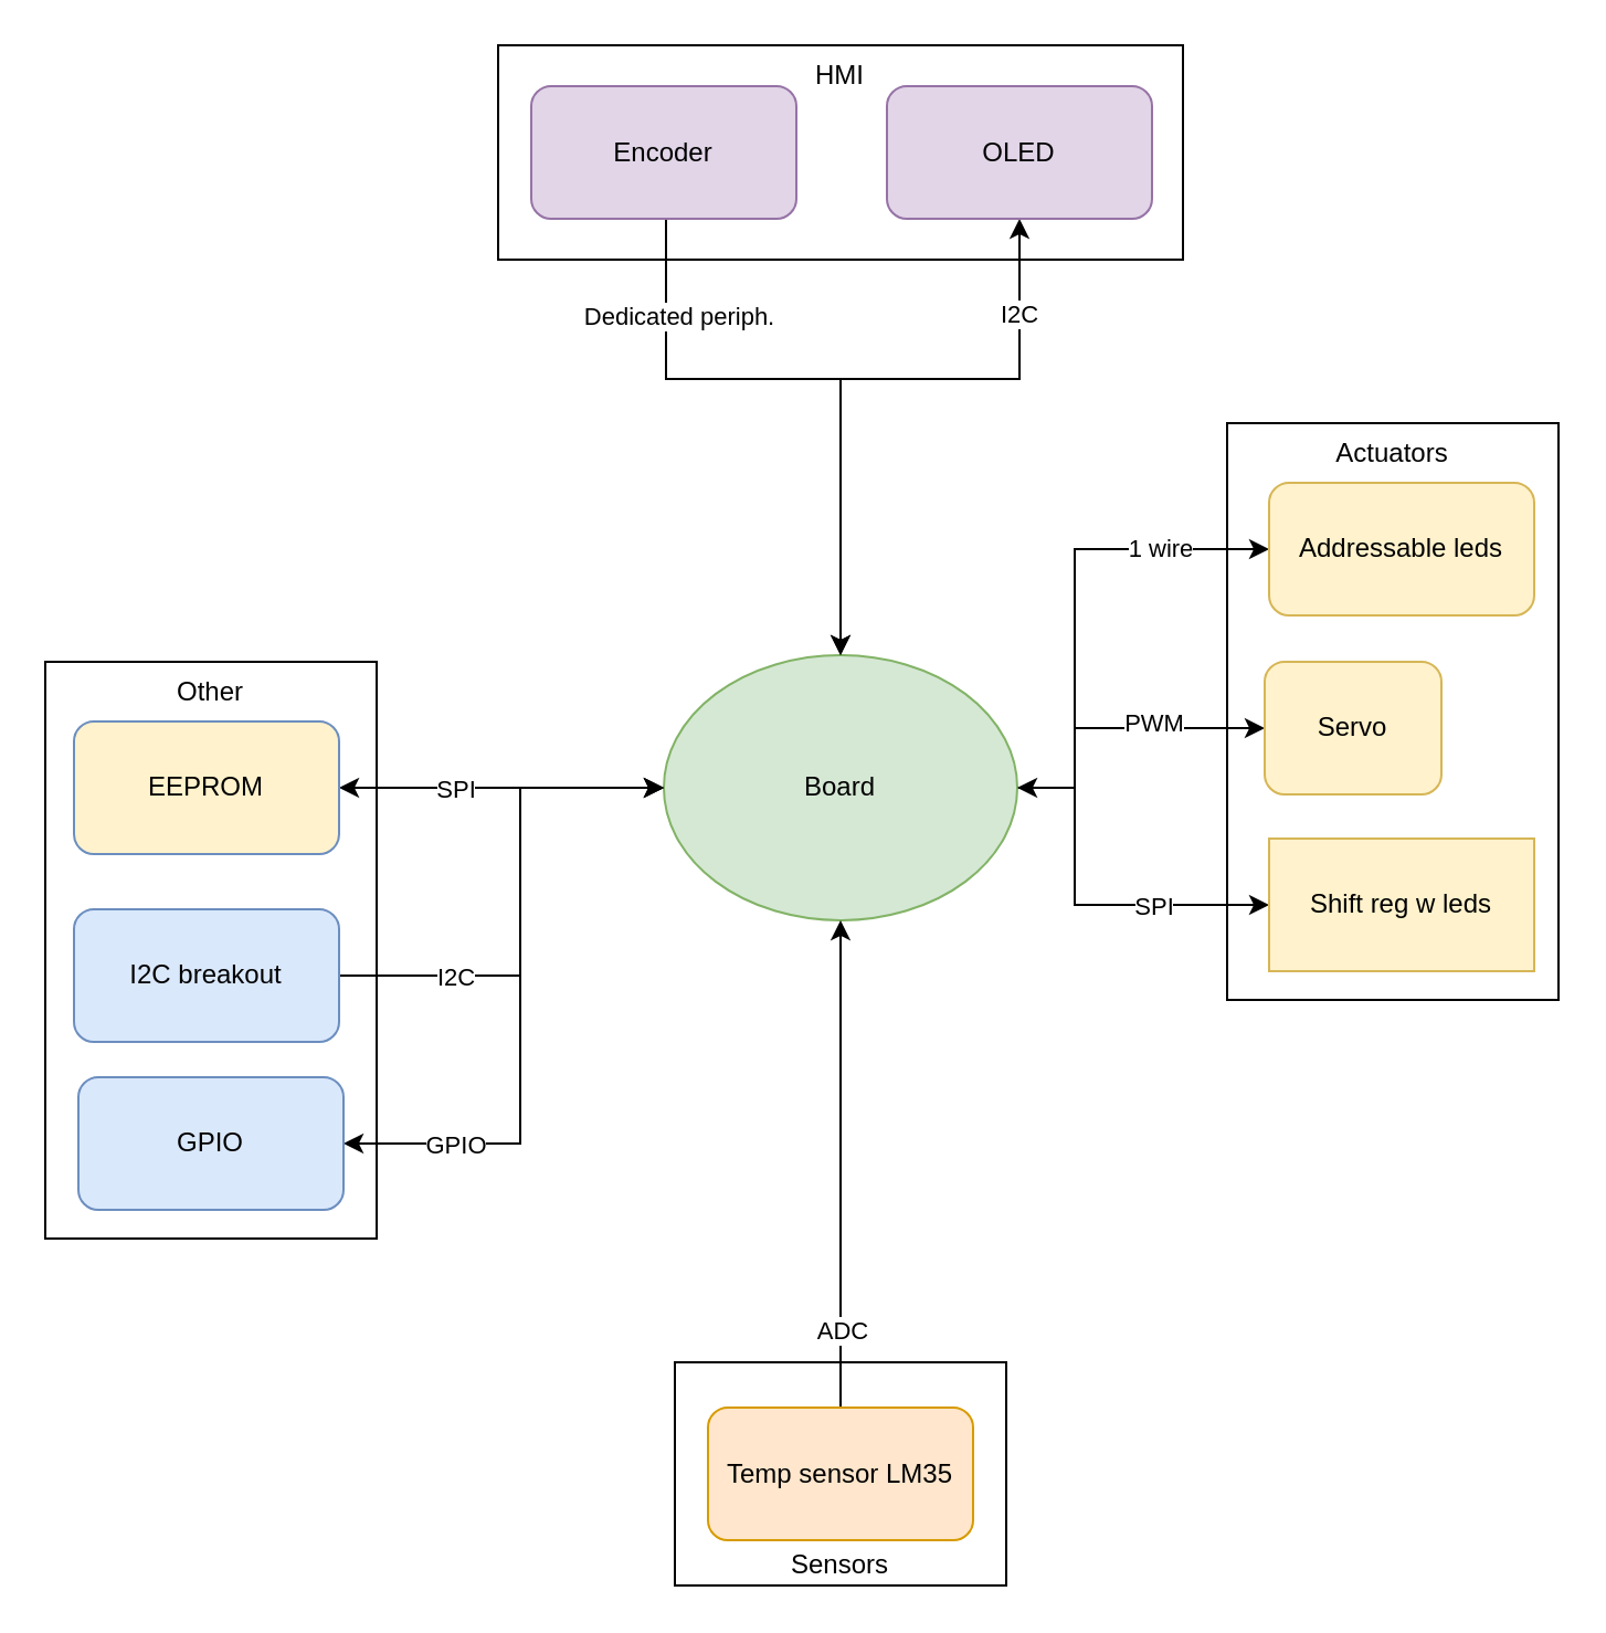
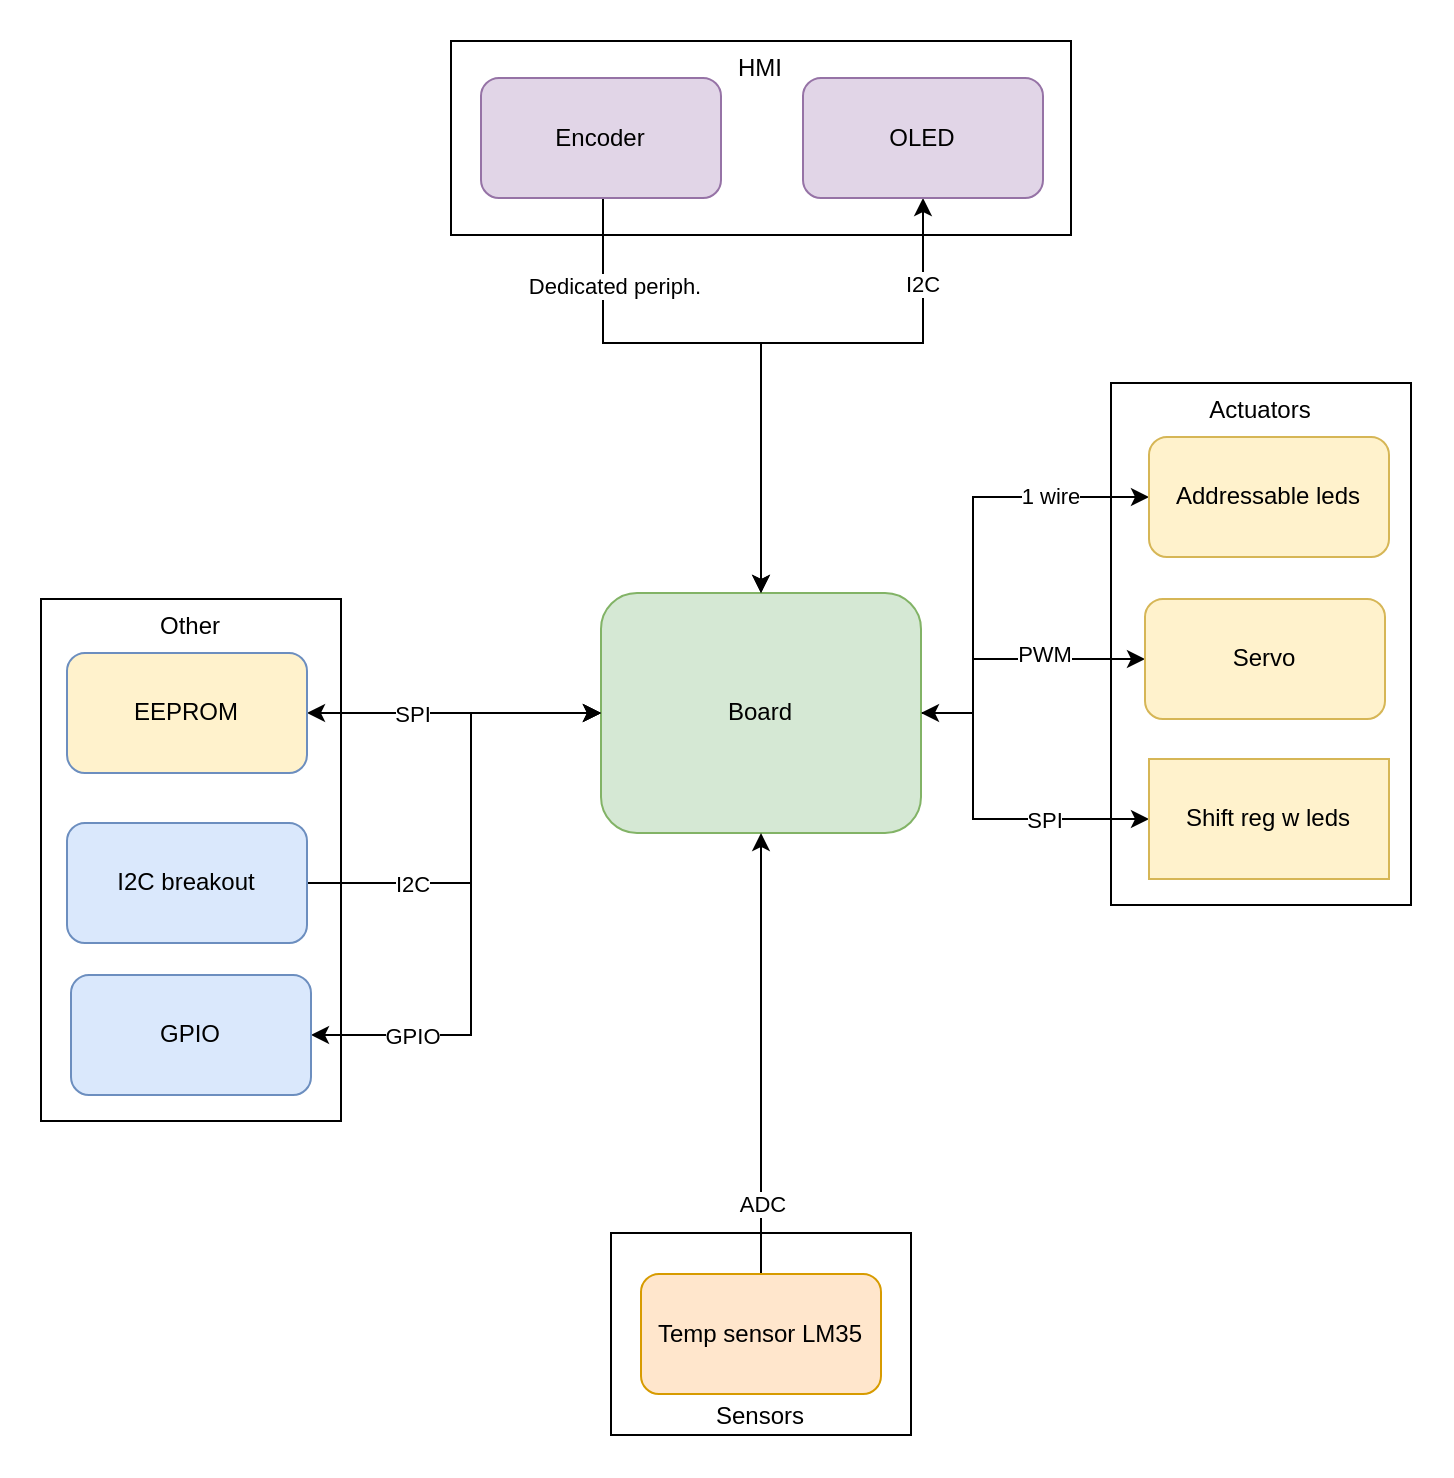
- <mxCell id="32" value="Servo" style="whiteSpace=wrap;html=1;rounded=1;fillColor=#fff2cc;strokeColor=#d6b656;" vertex="1" parent="1"><mxGeometry x="572" y="299" width="80" height="60" as="geometry" /></mxCell>
+ <mxCell id="32" value="Servo" style="whiteSpace=wrap;html=1;rounded=1;fillColor=#fff2cc;strokeColor=#d6b656;" vertex="1" parent="1"><mxGeometry x="572" y="299" width="120" height="60" as="geometry" /></mxCell>
- <mxCell id="10" value="Board" style="ellipse;whiteSpace=wrap;html=1;fillColor=#d5e8d4;strokeColor=#82b366;" parent="1" vertex="1"><mxGeometry x="300" y="296" width="160" height="120" as="geometry" /></mxCell>
+ <mxCell id="10" value="Board" style="rounded=1;whiteSpace=wrap;html=1;fillColor=#d5e8d4;strokeColor=#82b366;" parent="1" vertex="1"><mxGeometry x="300" y="296" width="160" height="120" as="geometry" /></mxCell>
